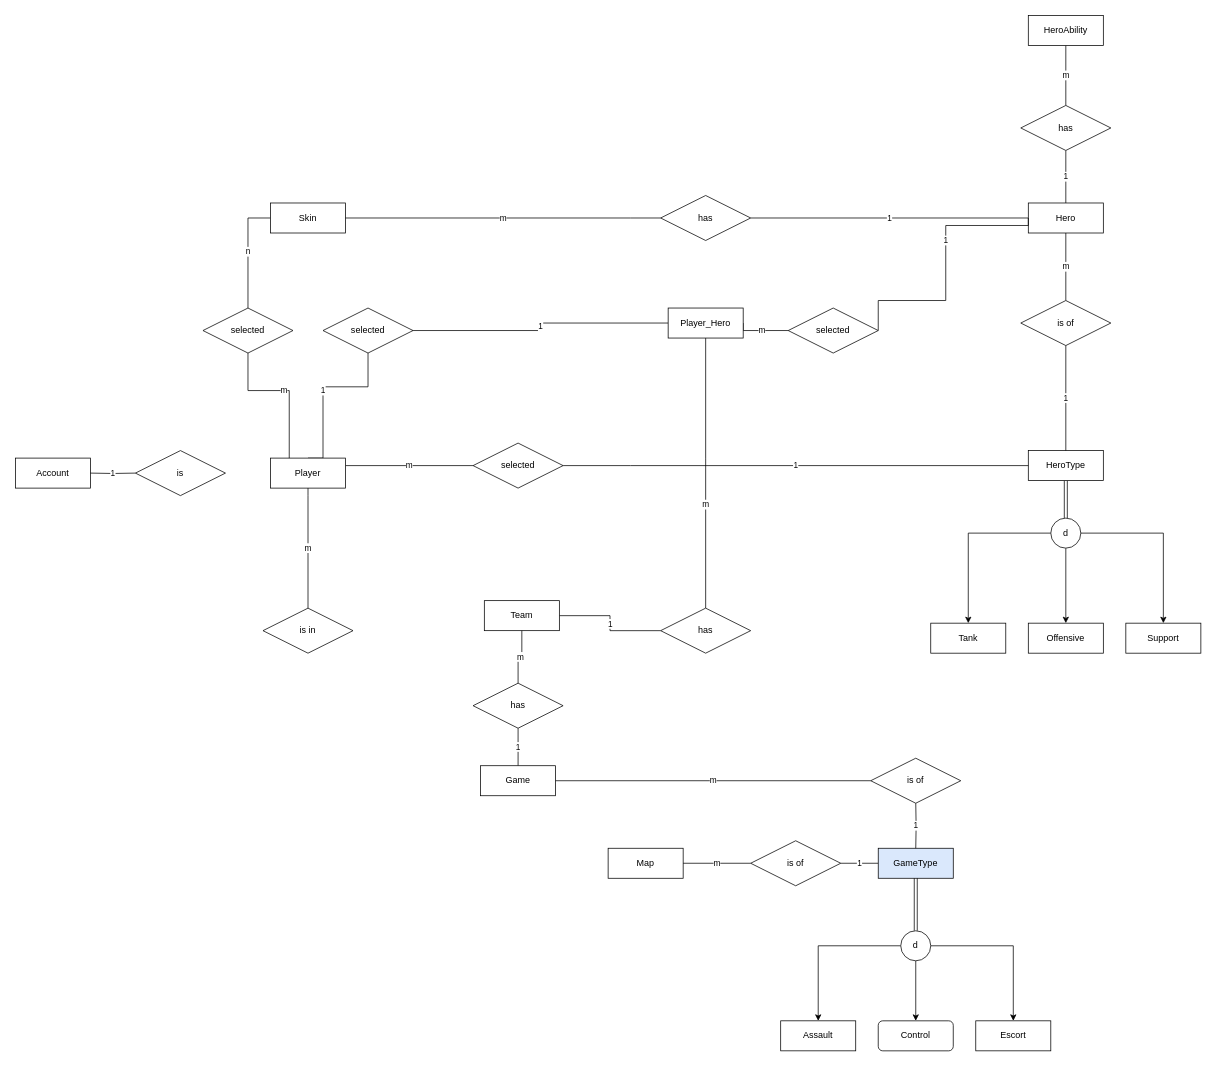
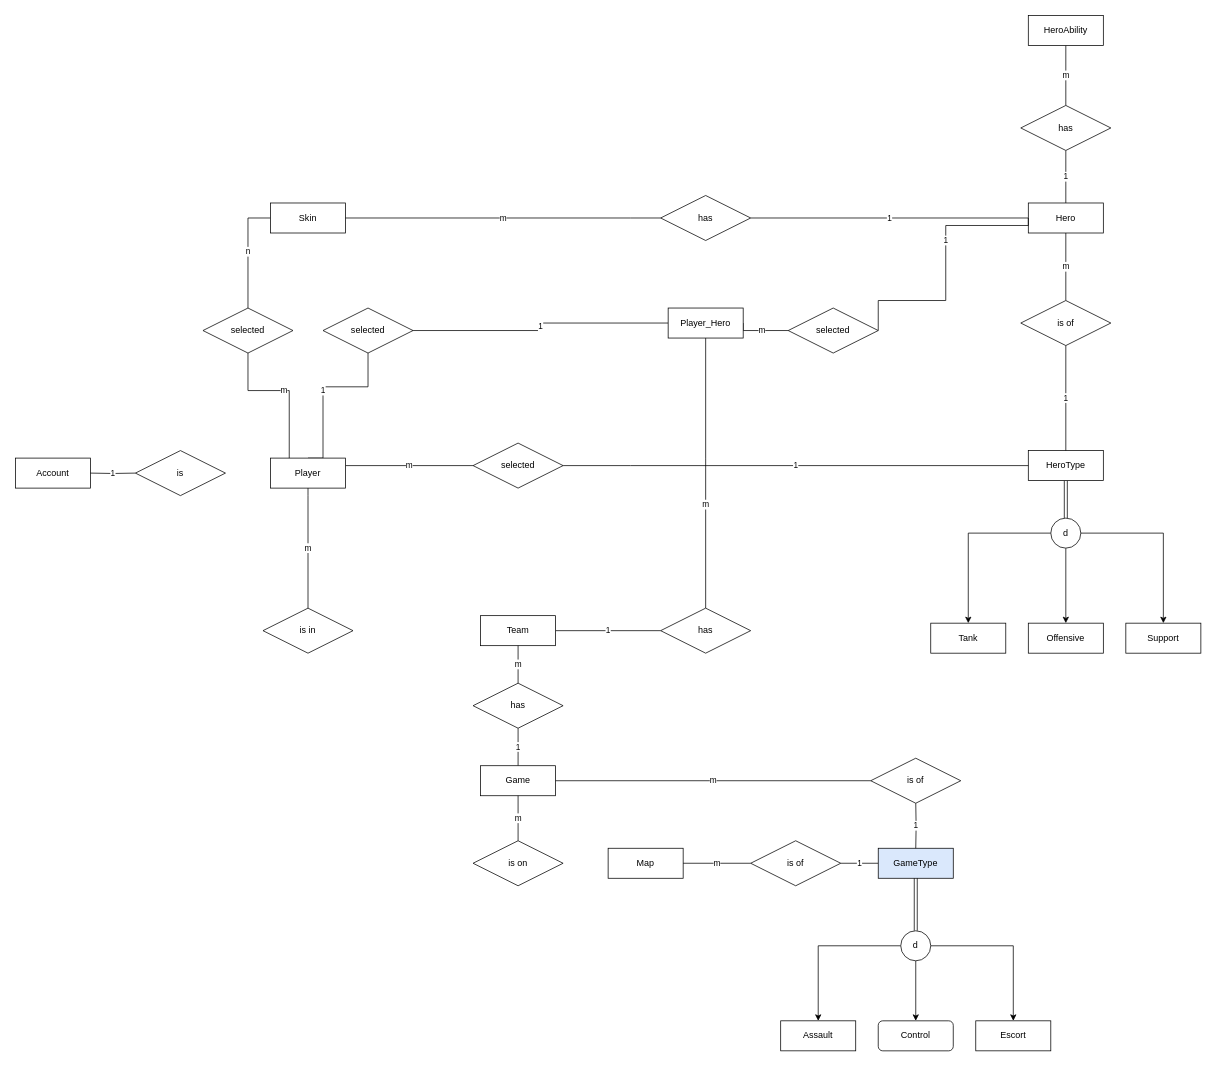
- <mxCell id="17" value="Team" style="whiteSpace=wrap;html=1;align=center;" vertex="1" parent="1"><mxGeometry x="645" y="800" width="100" height="40" as="geometry" /></mxCell>
+ <mxCell id="17" value="Team" style="whiteSpace=wrap;html=1;align=center;" vertex="1" parent="1"><mxGeometry x="640" y="820" width="100" height="40" as="geometry" /></mxCell>
+ <mxCell id="50" value="m" style="edgeStyle=orthogonalEdgeStyle;rounded=0;orthogonalLoop=1;jettySize=auto;html=1;endArrow=none;endFill=0;exitX=0.5;exitY=1;exitDx=0;exitDy=0;" edge="1" parent="1" source="4" target="59"><mxGeometry relative="1" as="geometry"><mxPoint x="1480" y="1280" as="sourcePoint" /></mxGeometry></mxCell>
+ <mxCell id="59" value="is on" style="shape=rhombus;perimeter=rhombusPerimeter;whiteSpace=wrap;html=1;align=center;" vertex="1" parent="1"><mxGeometry x="630" y="1120" width="120" height="60" as="geometry" /></mxCell>
